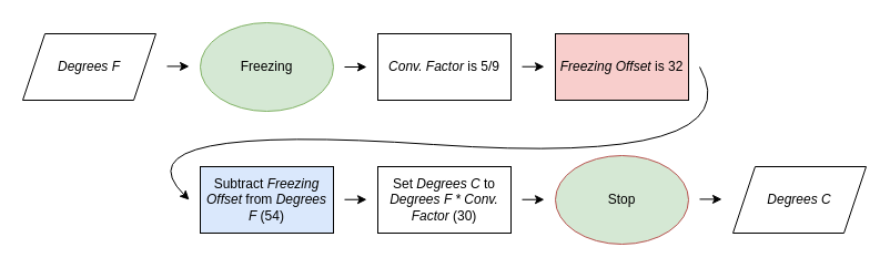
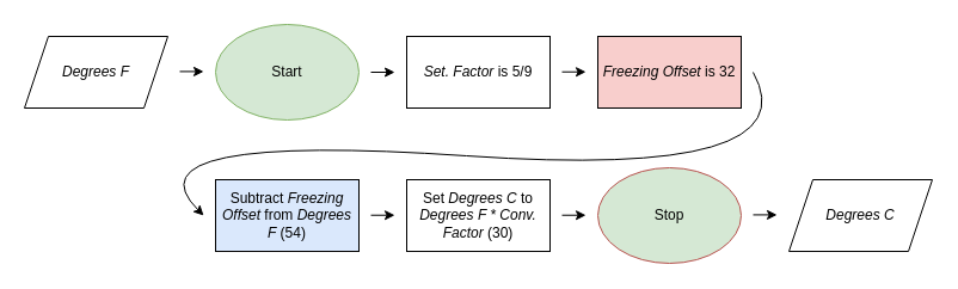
- <mxCell id="2" value="Freezing" style="ellipse;whiteSpace=wrap;html=1;fillColor=#d5e8d4;strokeColor=#82b366;" vertex="1" parent="1"><mxGeometry x="180" y="20" width="120" height="80" as="geometry" /></mxCell>
+ <mxCell id="2" value="Start" style="ellipse;whiteSpace=wrap;html=1;fillColor=#d5e8d4;strokeColor=#82b366;" vertex="1" parent="1"><mxGeometry x="180" y="20" width="120" height="80" as="geometry" /></mxCell>
- <mxCell id="3" value="&lt;i&gt;Conv. Factor &lt;/i&gt;is 5/9" style="rounded=0;whiteSpace=wrap;html=1;" vertex="1" parent="1"><mxGeometry x="340" y="30" width="120" height="60" as="geometry" /></mxCell>
+ <mxCell id="3" value="&lt;i&gt;Set. Factor &lt;/i&gt;is 5/9" style="rounded=0;whiteSpace=wrap;html=1;" vertex="1" parent="1"><mxGeometry x="340" y="30" width="120" height="60" as="geometry" /></mxCell>
